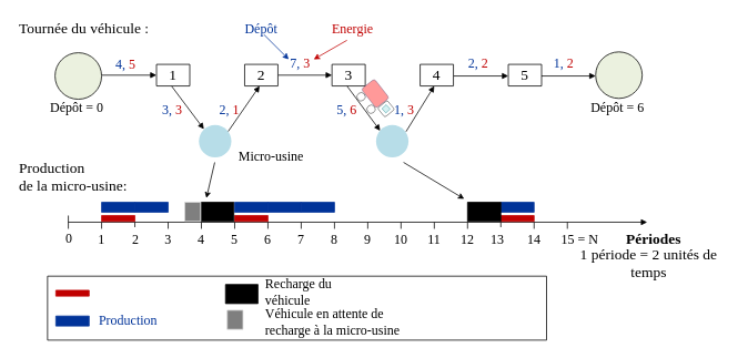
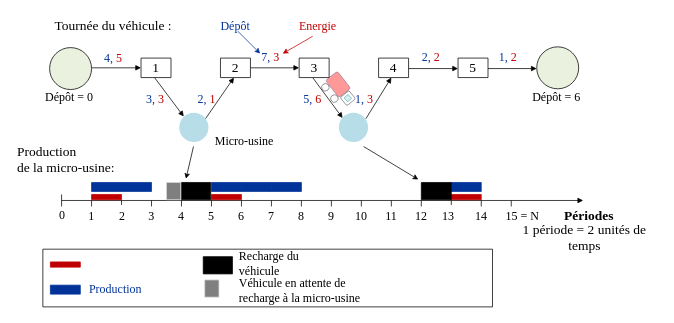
- <mxCell id="43" value="&lt;p style=&quot;margin-left: 0 ; margin-right: 0 ; margin-top: 0px ; margin-bottom: 0px ; text-indent: 0 ; direction: ltr&quot;&gt;&lt;font style=&quot;font-size: 18px ; font-family: &amp;#34;calibri&amp;#34; ; color: #000000 ; direction: ltr ; letter-spacing: 0px ; line-height: 120% ; opacity: 1&quot;&gt;Tournée du véhicule :&lt;br&gt;&lt;/font&gt;&lt;/p&gt;" style="verticalAlign=middle;align=left;vsdxID=199;fillColor=none;gradientColor=none;shape=stencil(nZBLDoAgDERP0z3SIyjew0SURgSD+Lu9kMZoXLhwN9O+tukAlrNpJg1SzDH4QW/URgNYgZTkjA4UkwJUgGXng+6DX1zLfmoymdXo17xh5zmRJ6Q42BWCfc2oJfdAr+Yv+AP9Cb7OJ3H/2JG1HNGz/84klThPVCc=);strokeColor=none;labelBackgroundColor=none;rounded=0;html=1;whiteSpace=wrap;" vertex="1" parent="1"><mxGeometry x="20" y="20" width="163" height="28" as="geometry" /></mxCell>
+ <mxCell id="43" value="&lt;p style=&quot;margin-left: 0 ; margin-right: 0 ; margin-top: 0px ; margin-bottom: 0px ; text-indent: 0 ; direction: ltr&quot;&gt;&lt;font style=&quot;font-size: 18px ; font-family: &amp;#34;calibri&amp;#34; ; color: #000000 ; direction: ltr ; letter-spacing: 0px ; line-height: 120% ; opacity: 1&quot;&gt;Tournée du véhicule :&lt;br&gt;&lt;/font&gt;&lt;/p&gt;" style="verticalAlign=middle;align=left;vsdxID=199;fillColor=none;gradientColor=none;shape=stencil(nZBLDoAgDERP0z3SIyjew0SURgSD+Lu9kMZoXLhwN9O+tukAlrNpJg1SzDH4QW/URgNYgZTkjA4UkwJUgGXng+6DX1zLfmoymdXo17xh5zmRJ6Q42BWCfc2oJfdAr+Yv+AP9Cb7OJ3H/2JG1HNGz/84klThPVCc=);strokeColor=none;labelBackgroundColor=none;rounded=0;html=1;whiteSpace=wrap;" vertex="1" parent="1"><mxGeometry x="70" y="20" width="163" height="28" as="geometry" /></mxCell>
